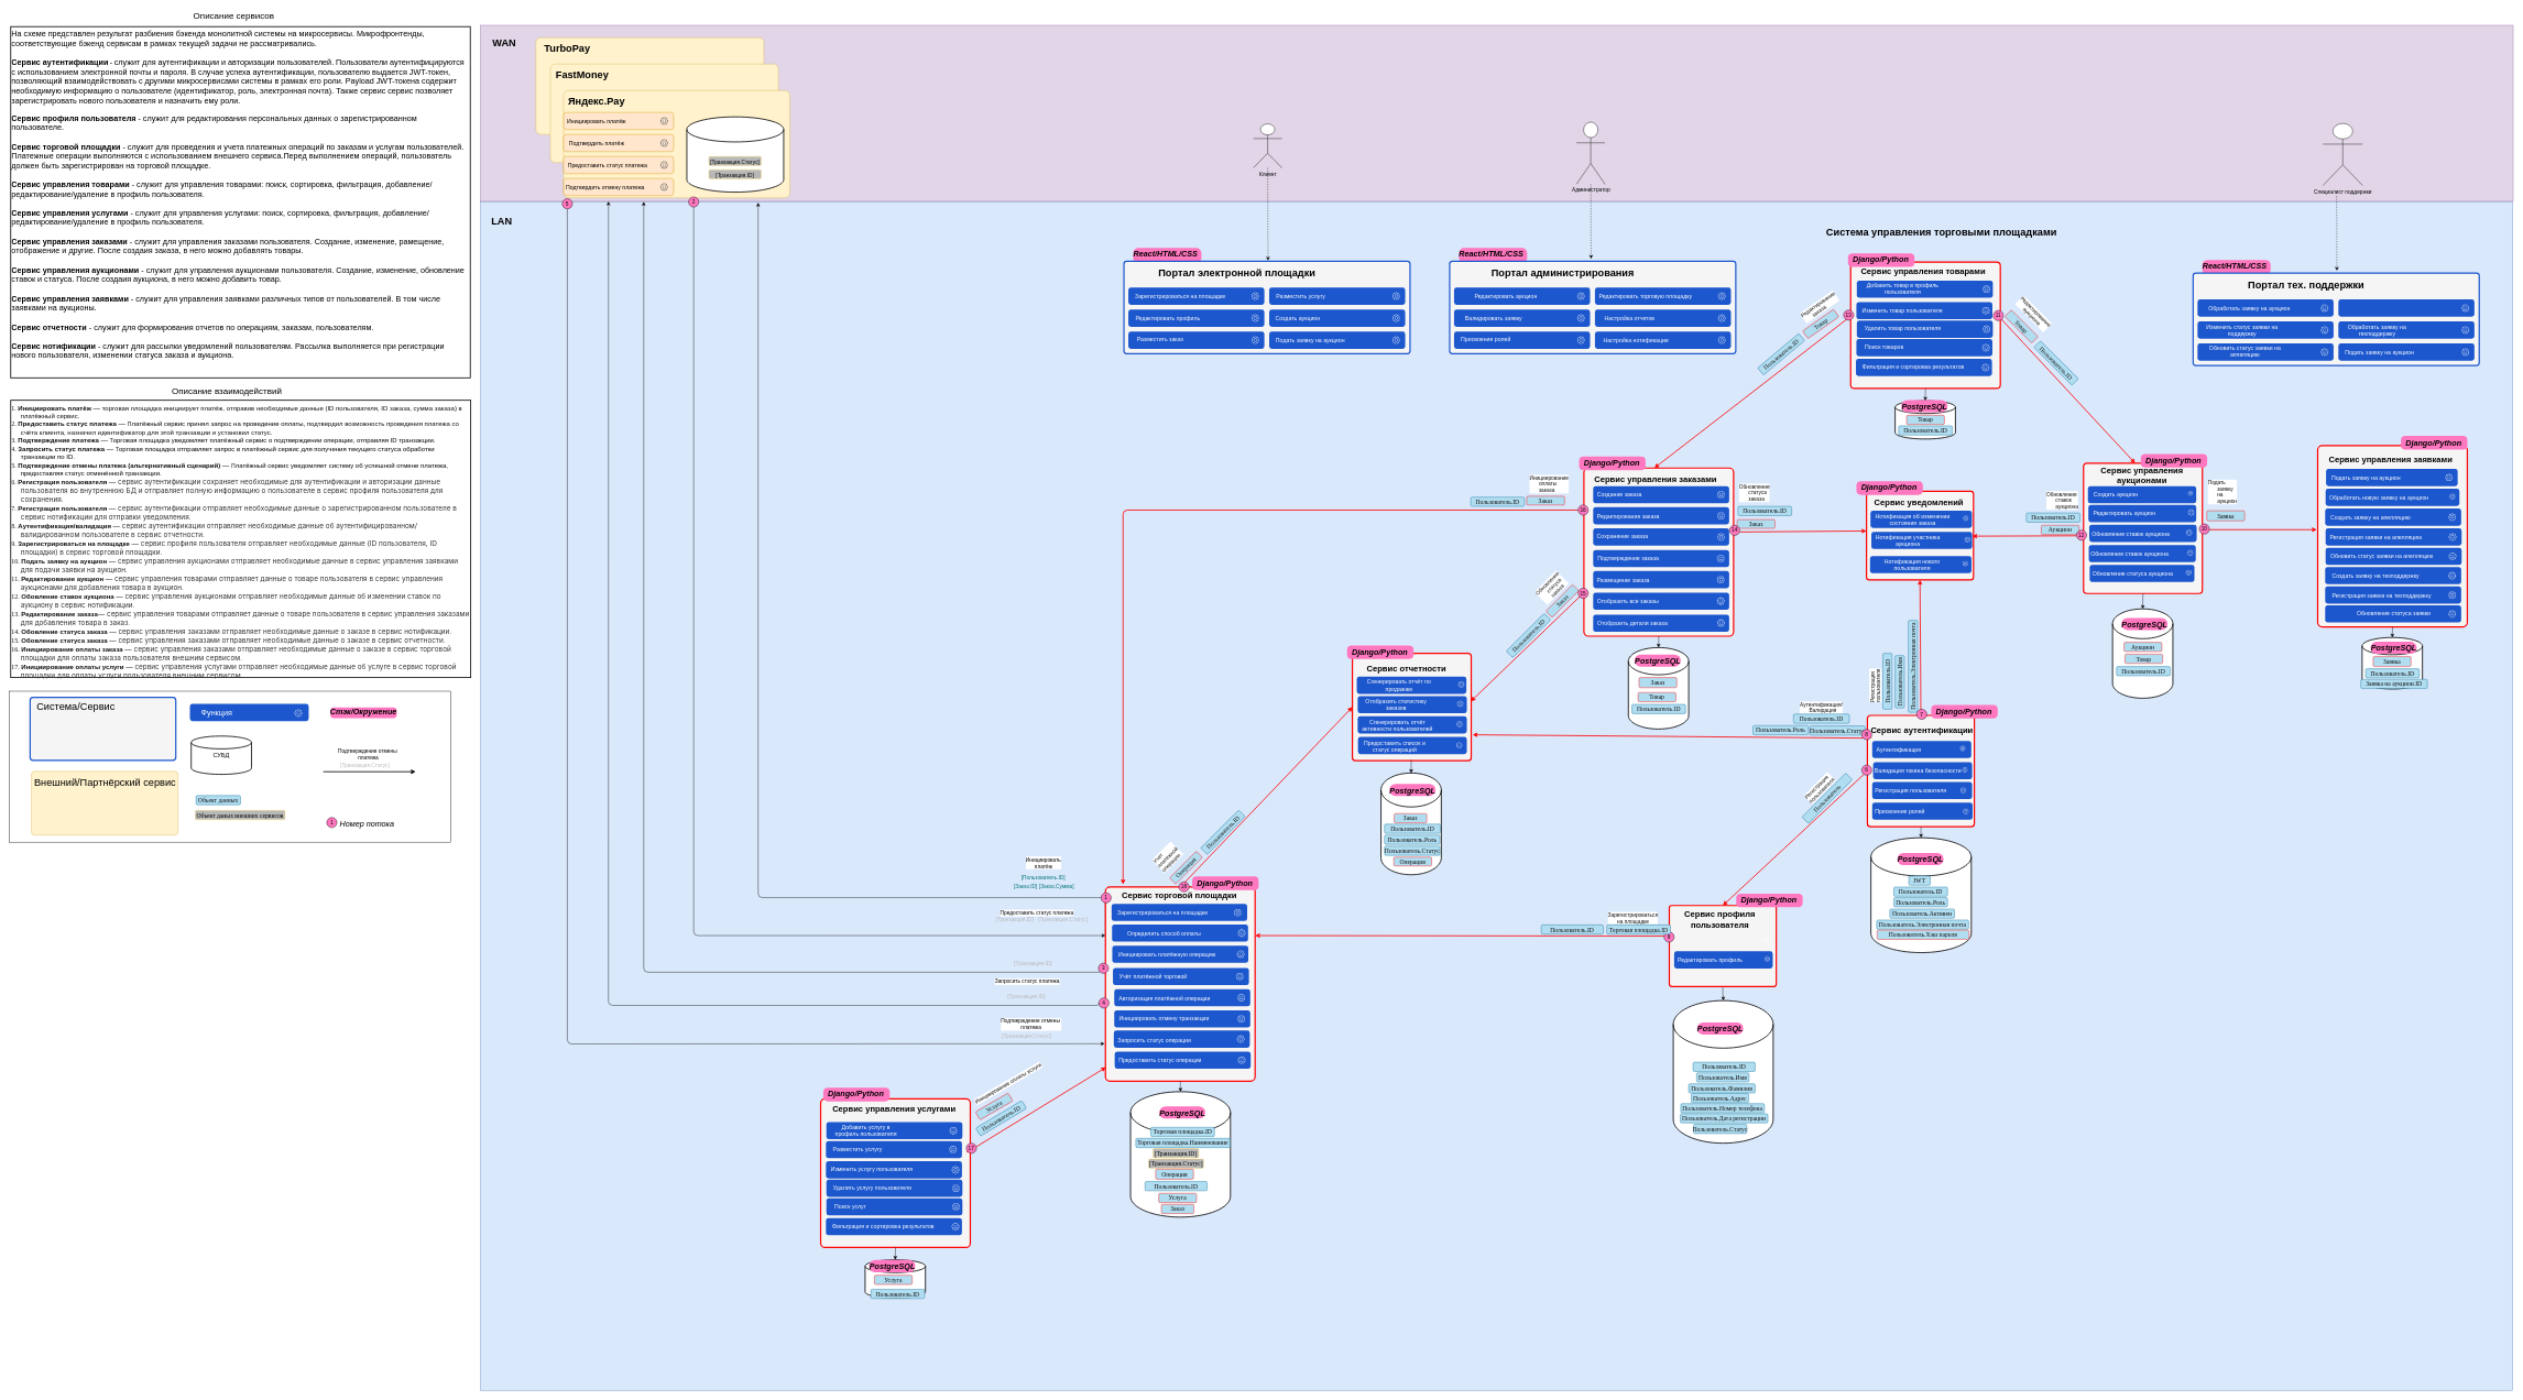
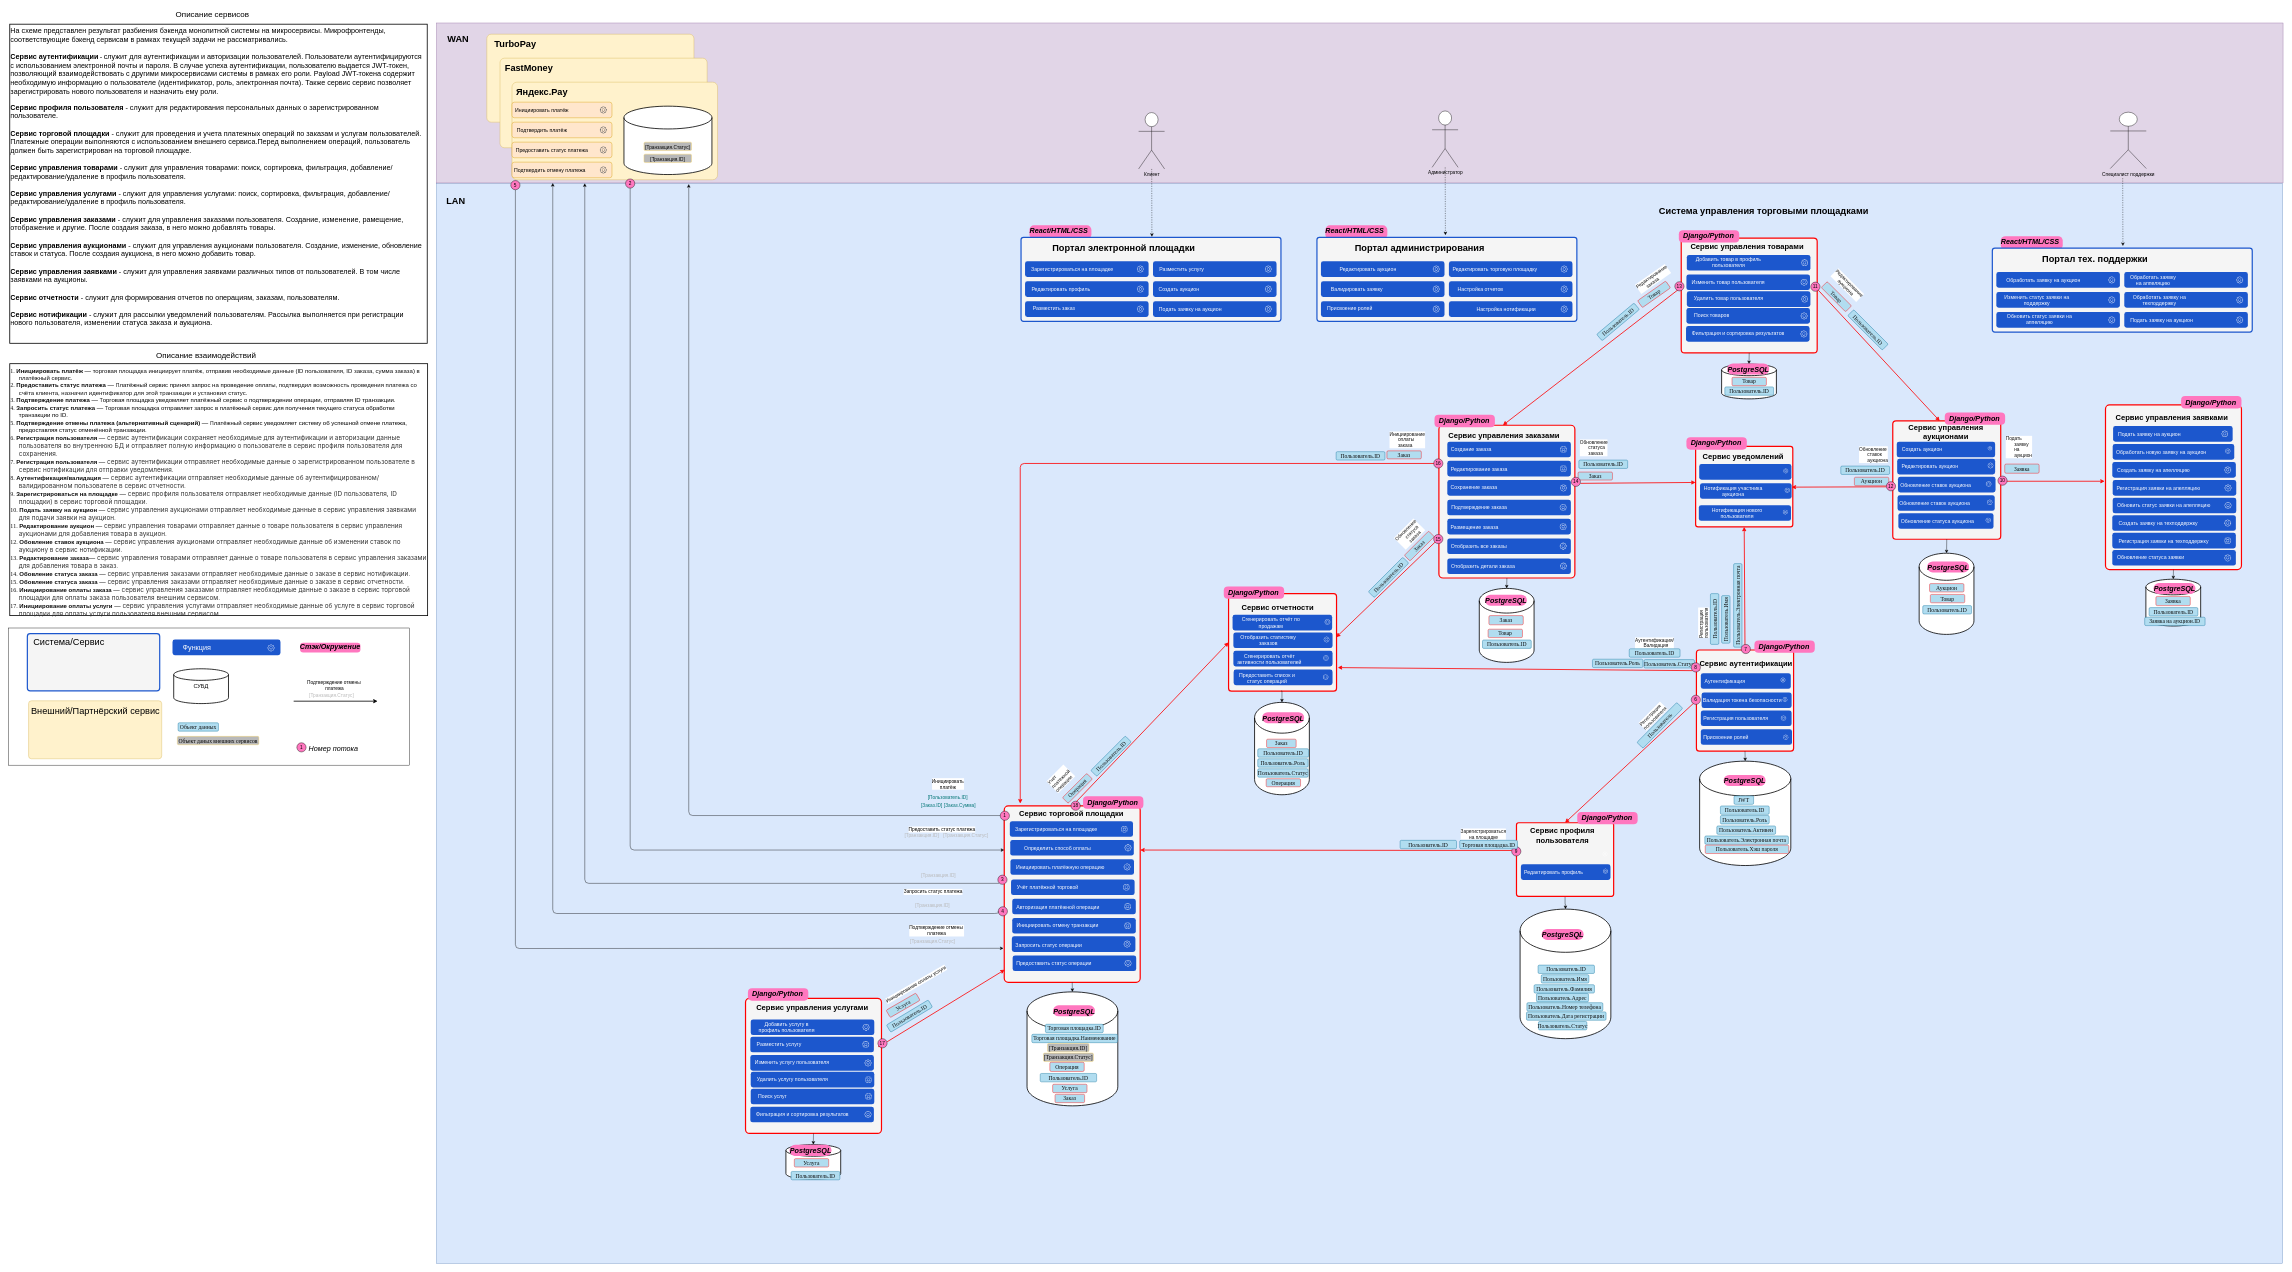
- <mxCell id="539" value="Клиент" style="shape=umlActor;verticalLabelPosition=bottom;verticalAlign=top;html=1;outlineConnect=0;rounded=1;" vertex="1" parent="1"><mxGeometry x="2846" y="281" width="65" height="100" as="geometry" /></mxCell>
+ <mxCell id="539" value="Клиент" style="shape=umlActor;verticalLabelPosition=bottom;verticalAlign=top;html=1;outlineConnect=0;rounded=1;" vertex="1" parent="1"><mxGeometry x="2846" y="281" width="65" height="141" as="geometry" /></mxCell>
+ <mxCell id="602" value="Обработать заявку на аппеляцию" style="text;html=1;align=center;verticalAlign=middle;whiteSpace=wrap;rounded=1;fontSize=13;fontColor=#FFFFFF;" vertex="1" parent="599"><mxGeometry x="6" y="4.5" width="132" height="30" as="geometry" /></mxCell>
- <mxCell id="575" value="Настройка нотификации" style="text;html=1;align=center;verticalAlign=middle;whiteSpace=wrap;rounded=1;fontSize=13;fontColor=#FFFFFF;" vertex="1" parent="572"><mxGeometry x="10" y="4.5" width="167" height="30" as="geometry" /></mxCell>
+ <mxCell id="575" value="Настройка нотификации" style="text;html=1;align=center;verticalAlign=middle;whiteSpace=wrap;rounded=1;fontSize=13;fontColor=#FFFFFF;" vertex="1" parent="572"><mxGeometry x="60" y="4.5" width="167" height="30" as="geometry" /></mxCell>
- <mxCell id="311" value="Нотификация об изменении состояния заказа" style="text;html=1;align=center;verticalAlign=middle;whiteSpace=wrap;rounded=1;fontSize=13;fontColor=#FFFFFF;strokeColor=none;" parent="308" vertex="1"><mxGeometry x="4.476" y="4.5" width="184.257" height="30" as="geometry" /></mxCell>
- <mxCell id="108" value="Обновление статуса заявки" style="text;html=1;align=center;verticalAlign=middle;whiteSpace=wrap;rounded=1;fontSize=13;fontColor=#FFFFFF;strokeColor=none;" parent="105" vertex="1"><mxGeometry x="68" y="4" width="176" height="30" as="geometry" /></mxCell>
+ <mxCell id="108" value="Обновление статуса заявки" style="text;html=1;align=center;verticalAlign=middle;whiteSpace=wrap;rounded=1;fontSize=13;fontColor=#FFFFFF;strokeColor=none;" parent="105" vertex="1"><mxGeometry x="8" y="4" width="176" height="30" as="geometry" /></mxCell>
